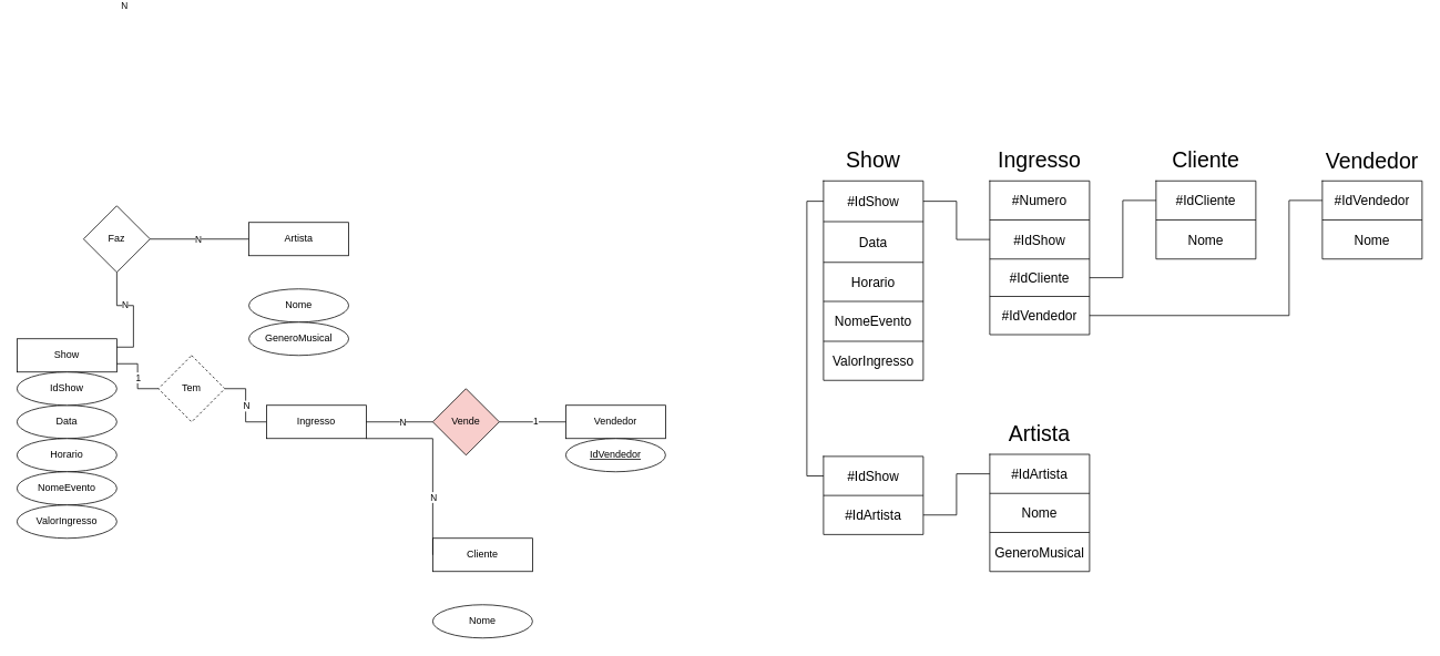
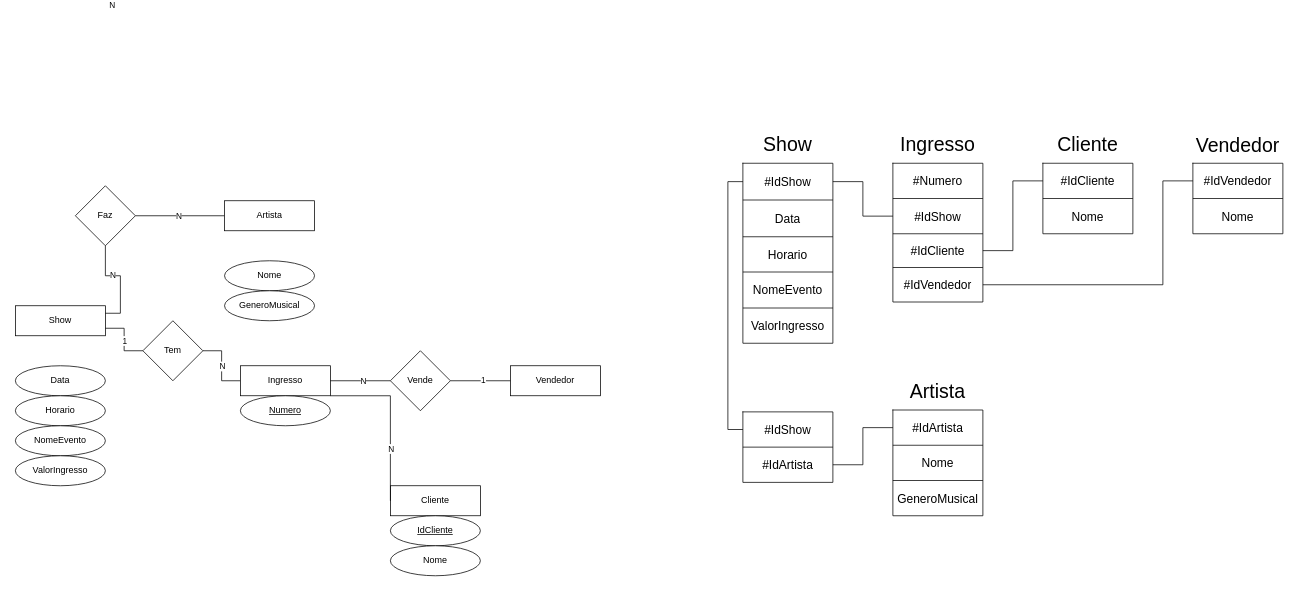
- <mxCell id="22" value="IdShow" style="ellipse;whiteSpace=wrap;html=1;" vertex="1" parent="1"><mxGeometry x="20" y="300" width="120" height="40" as="geometry" /></mxCell>
- <mxCell id="35" value="Tem" style="rhombus;whiteSpace=wrap;html=1;dashed=1;" vertex="1" parent="1"><mxGeometry x="190" y="280" width="80" height="80" as="geometry" /></mxCell>
+ <mxCell id="35" value="Tem" style="rhombus;whiteSpace=wrap;html=1;" vertex="1" parent="1"><mxGeometry x="190" y="280" width="80" height="80" as="geometry" /></mxCell>
- <mxCell id="25" value="Vende" style="rhombus;whiteSpace=wrap;html=1;fillColor=#f8cecc;" vertex="1" parent="1"><mxGeometry x="520" y="320" width="80" height="80" as="geometry" /></mxCell>
+ <mxCell id="25" value="Vende" style="rhombus;whiteSpace=wrap;html=1;" vertex="1" parent="1"><mxGeometry x="520" y="320" width="80" height="80" as="geometry" /></mxCell>
+ <mxCell id="32" value="&lt;u&gt;Numero&lt;/u&gt;" style="ellipse;whiteSpace=wrap;html=1;" vertex="1" parent="1"><mxGeometry x="320" y="380" width="120" height="40" as="geometry" /></mxCell>
- <mxCell id="19" value="&lt;u&gt;IdVendedor&lt;/u&gt;" style="ellipse;whiteSpace=wrap;html=1;" vertex="1" parent="1"><mxGeometry x="680" y="380" width="120" height="40" as="geometry" /></mxCell>
+ <mxCell id="20" value="&lt;u&gt;IdCliente&lt;/u&gt;" style="ellipse;whiteSpace=wrap;html=1;" vertex="1" parent="1"><mxGeometry x="520" y="540" width="120" height="40" as="geometry" /></mxCell>
